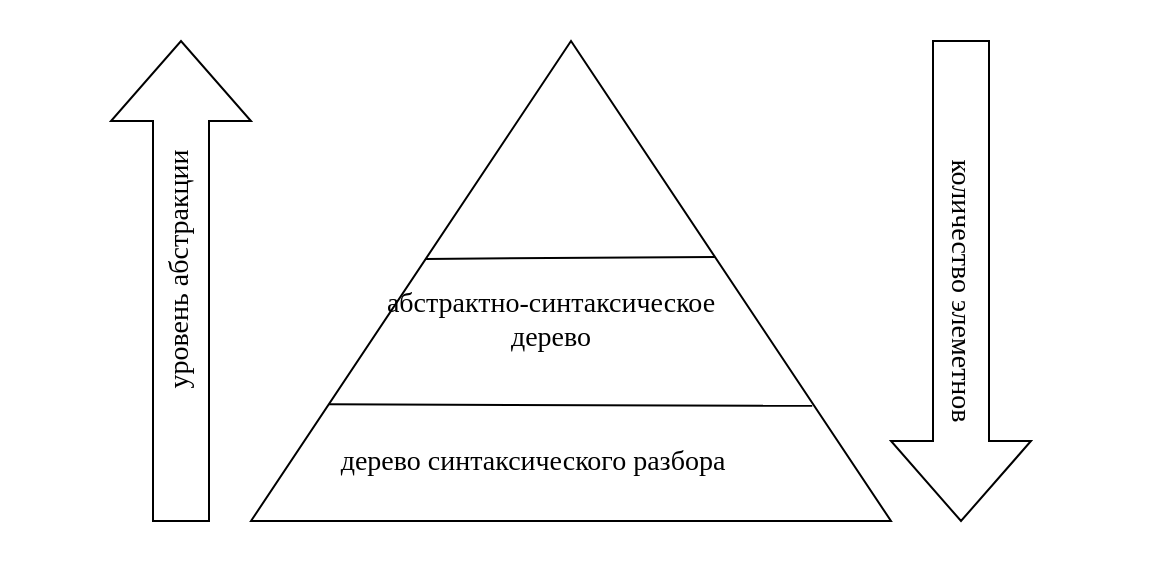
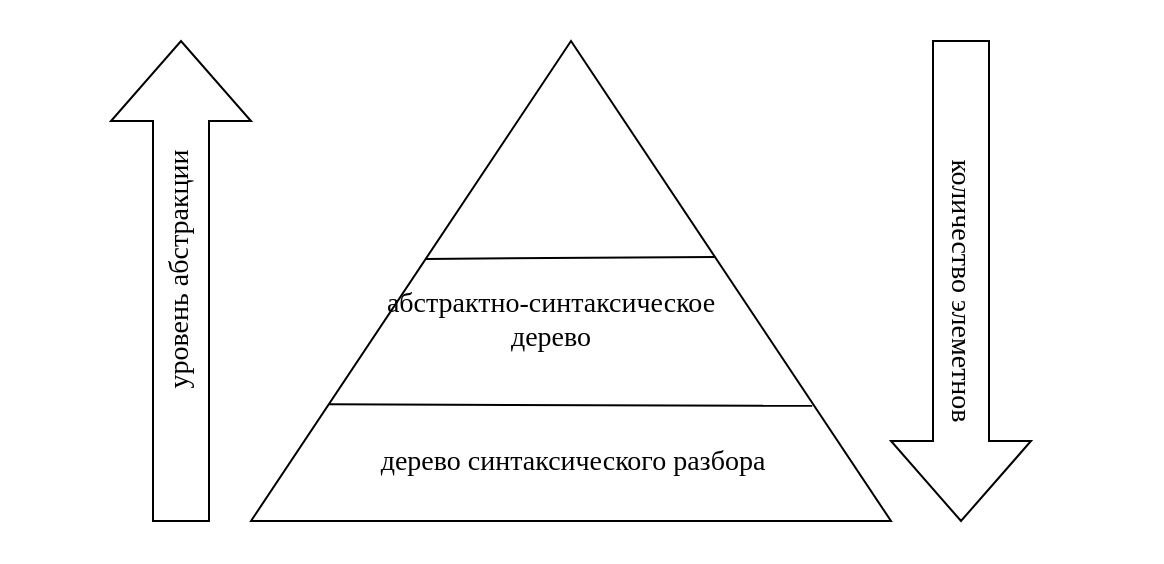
- <mxCell id="3" value="дерево синтаксического разбора" style="text;html=1;align=center;verticalAlign=middle;resizable=0;points=[];autosize=1;strokeColor=none;fillColor=none;fontFamily=Times New Roman;fontSize=14;" vertex="1" parent="1"><mxGeometry x="156" y="216" width="220" height="30" as="geometry" /></mxCell>
+ <mxCell id="3" value="дерево синтаксического разбора" style="text;html=1;align=center;verticalAlign=middle;resizable=0;points=[];autosize=1;strokeColor=none;fillColor=none;fontFamily=Times New Roman;fontSize=14;" vertex="1" parent="1"><mxGeometry x="176" y="216" width="220" height="30" as="geometry" /></mxCell>
